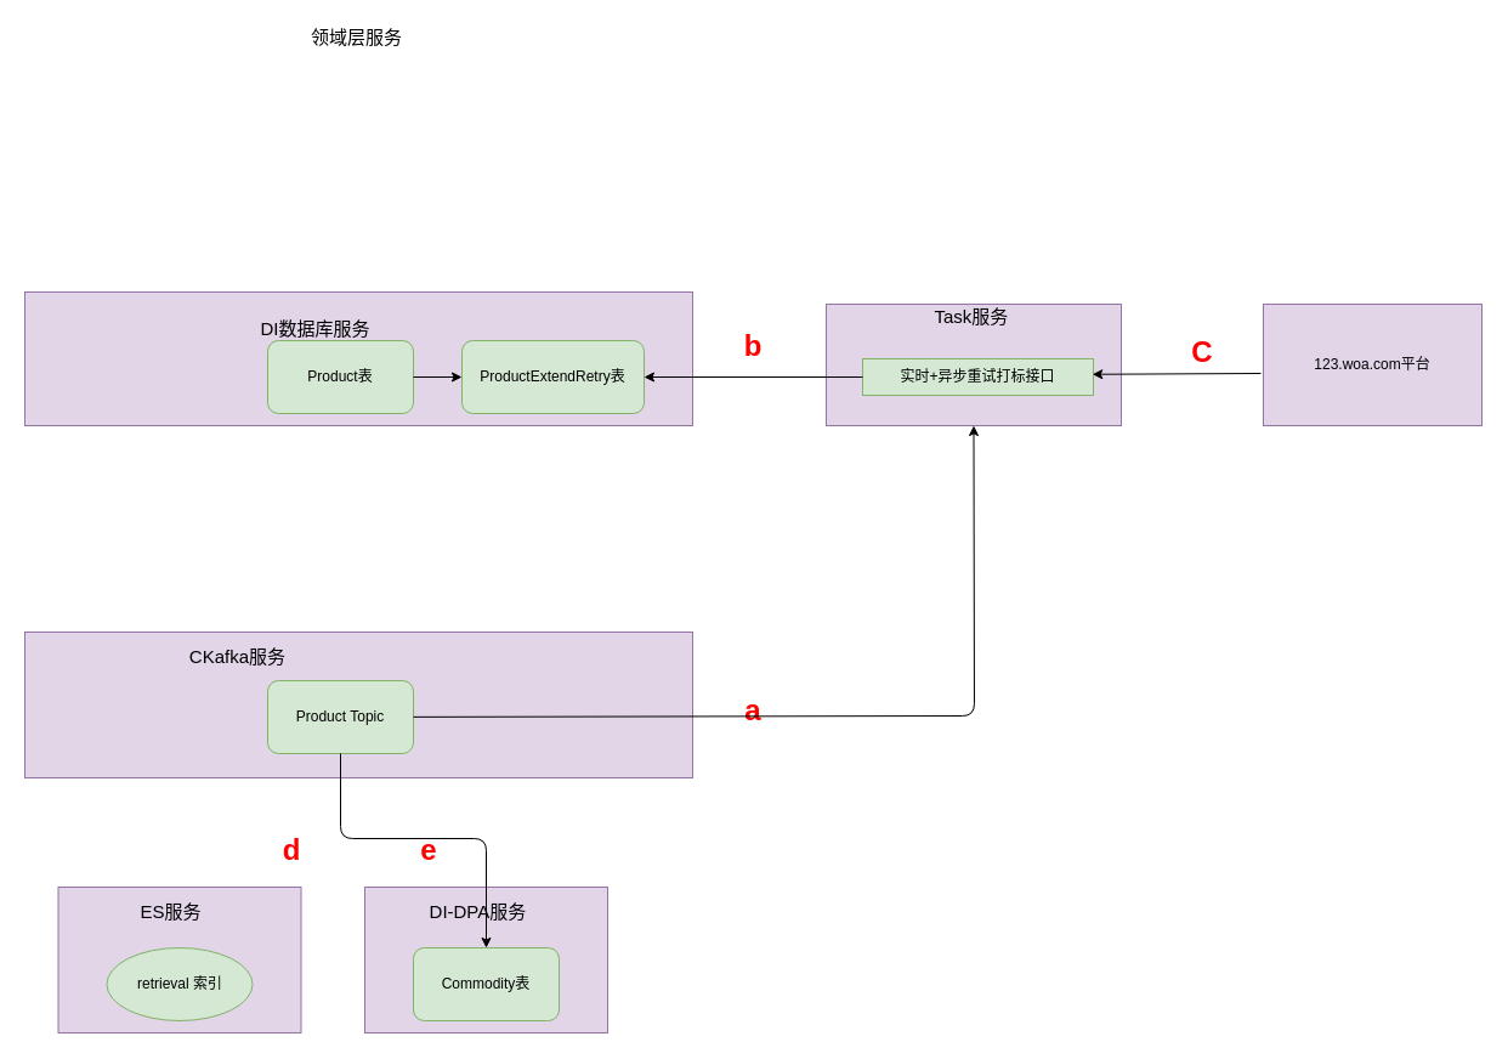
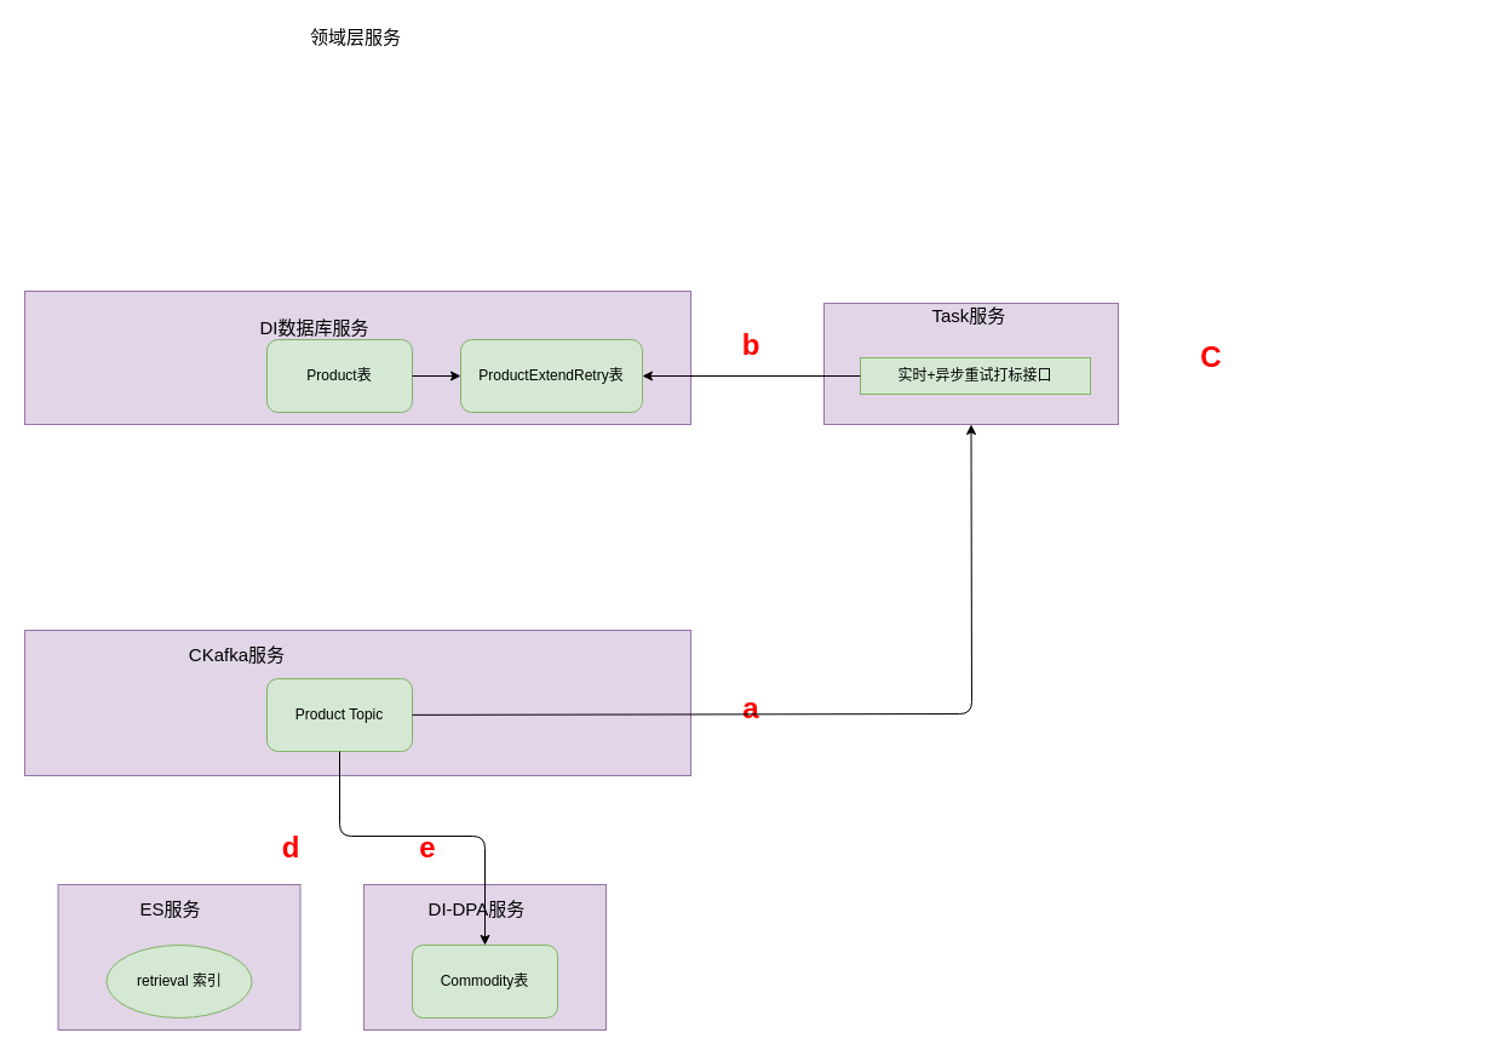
- <mxCell id="16" value="&lt;font size=&quot;5&quot;&gt;C&lt;/font&gt;" style="text;html=1;strokeColor=none;fillColor=none;align=center;verticalAlign=middle;whiteSpace=wrap;rounded=0;fontStyle=1;fontColor=#FF0000;" parent="1" vertex="1"><mxGeometry x="970" y="280" width="40" height="20" as="geometry" /></mxCell>
+ <mxCell id="16" value="&lt;font size=&quot;5&quot;&gt;C&lt;/font&gt;" style="text;html=1;strokeColor=none;fillColor=none;align=center;verticalAlign=middle;whiteSpace=wrap;rounded=0;fontStyle=1;fontColor=#FF0000;" parent="1" vertex="1"><mxGeometry x="980" y="285" width="40" height="20" as="geometry" /></mxCell>
- <mxCell id="14" value="123.woa.com平台" style="rounded=0;whiteSpace=wrap;html=1;fillColor=#e1d5e7;strokeColor=#9673a6;" parent="1" vertex="1"><mxGeometry x="1040" y="250" width="180" height="100" as="geometry" /></mxCell>
- <mxCell id="15" value="" style="endArrow=classic;html=1;fontColor=#FF0000;entryX=0.996;entryY=0.425;entryDx=0;entryDy=0;exitX=-0.011;exitY=0.57;exitDx=0;exitDy=0;exitPerimeter=0;entryPerimeter=0;" parent="1" source="14" target="10" edge="1"><mxGeometry width="50" height="50" relative="1" as="geometry"><mxPoint x="940" y="460" as="sourcePoint" /><mxPoint x="990" y="410" as="targetPoint" /></mxGeometry></mxCell>
